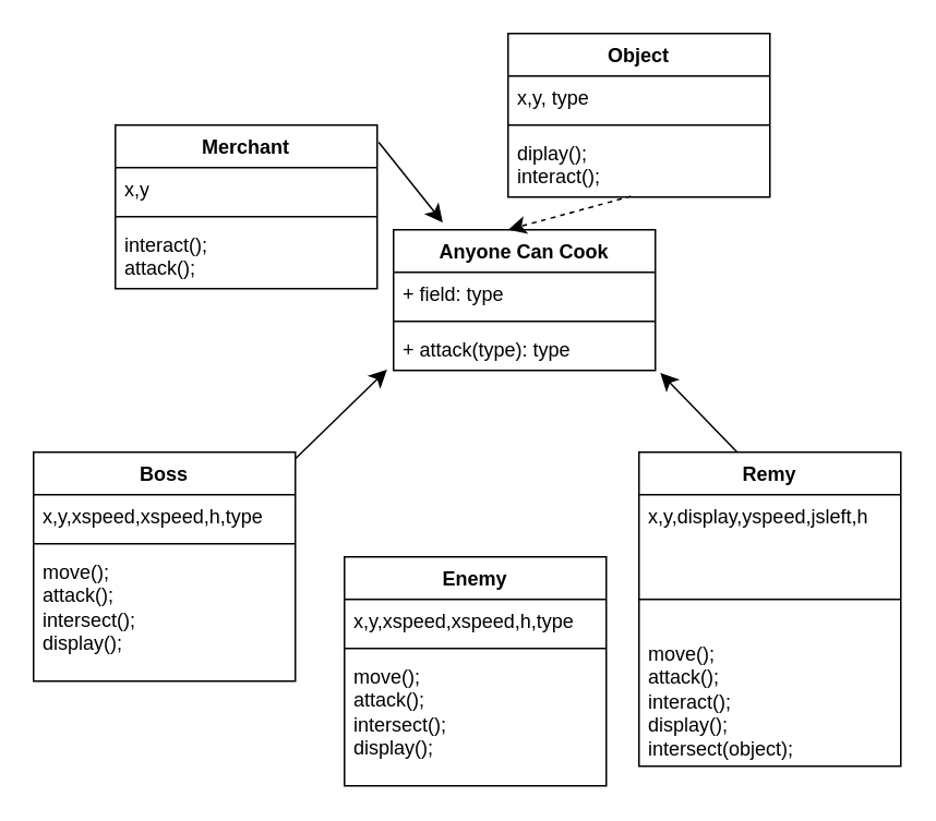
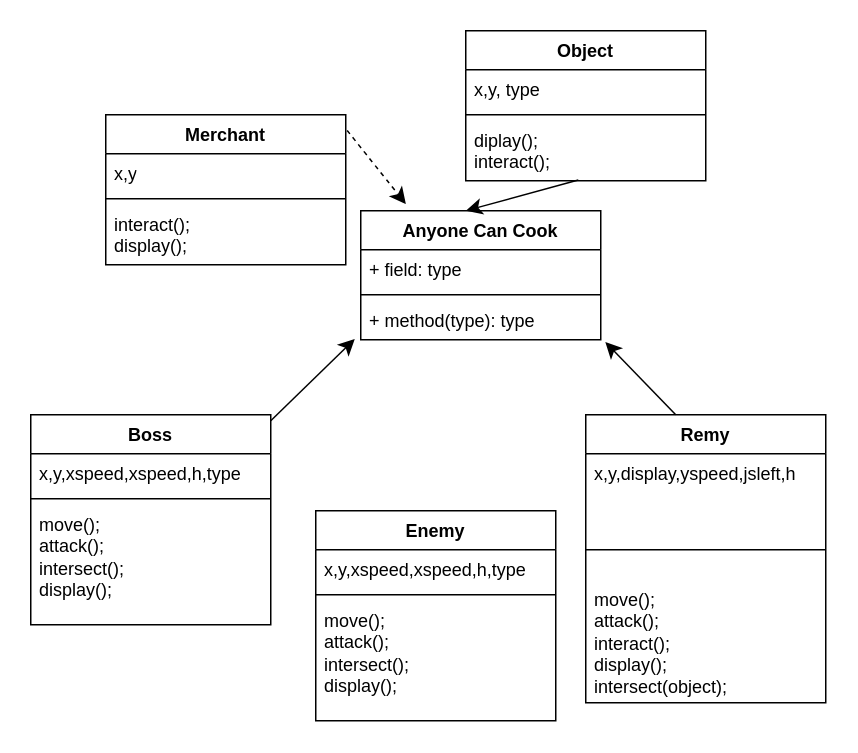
- <mxCell id="28" value="" style="endArrow=classic;html=1;rounded=0;fontSize=12;startSize=8;endSize=8;curved=1;entryX=0.188;entryY=-0.052;entryDx=0;entryDy=0;entryPerimeter=0;exitX=1.006;exitY=0.105;exitDx=0;exitDy=0;exitPerimeter=0;" edge="1" parent="1" source="6" target="2"><mxGeometry width="50" height="50" relative="1" as="geometry"><mxPoint x="240" y="100" as="sourcePoint" /><mxPoint x="240" y="-10" as="targetPoint" /></mxGeometry></mxCell>
+ <mxCell id="28" value="" style="endArrow=classic;html=1;rounded=0;fontSize=12;startSize=8;endSize=8;curved=1;entryX=0.188;entryY=-0.052;entryDx=0;entryDy=0;entryPerimeter=0;exitX=1.006;exitY=0.105;exitDx=0;exitDy=0;exitPerimeter=0;dashed=1;" edge="1" parent="1" source="6" target="2"><mxGeometry width="50" height="50" relative="1" as="geometry"><mxPoint x="240" y="100" as="sourcePoint" /><mxPoint x="240" y="-10" as="targetPoint" /></mxGeometry></mxCell>
- <mxCell id="29" value="" style="endArrow=classic;html=1;rounded=0;fontSize=12;startSize=8;endSize=8;curved=1;entryX=0.438;entryY=0;entryDx=0;entryDy=0;entryPerimeter=0;exitX=0.469;exitY=0.988;exitDx=0;exitDy=0;exitPerimeter=0;dashed=1;" edge="1" parent="1" source="18" target="2"><mxGeometry width="50" height="50" relative="1" as="geometry"><mxPoint x="289.5" y="90" as="sourcePoint" /><mxPoint x="289.5" y="-20" as="targetPoint" /></mxGeometry></mxCell>
+ <mxCell id="29" value="" style="endArrow=classic;html=1;rounded=0;fontSize=12;startSize=8;endSize=8;curved=1;entryX=0.438;entryY=0;entryDx=0;entryDy=0;entryPerimeter=0;exitX=0.469;exitY=0.988;exitDx=0;exitDy=0;exitPerimeter=0;" edge="1" parent="1" source="18" target="2"><mxGeometry width="50" height="50" relative="1" as="geometry"><mxPoint x="289.5" y="90" as="sourcePoint" /><mxPoint x="289.5" y="-20" as="targetPoint" /></mxGeometry></mxCell>
- <mxCell id="9" value="interact();&lt;div&gt;attack();&lt;/div&gt;" style="text;strokeColor=none;fillColor=none;align=left;verticalAlign=top;spacingLeft=4;spacingRight=4;overflow=hidden;rotatable=0;points=[[0,0.5],[1,0.5]];portConstraint=eastwest;whiteSpace=wrap;html=1;" vertex="1" parent="6"><mxGeometry y="60" width="160" height="40" as="geometry" /></mxCell>
+ <mxCell id="9" value="interact();&lt;div&gt;display();&lt;/div&gt;" style="text;strokeColor=none;fillColor=none;align=left;verticalAlign=top;spacingLeft=4;spacingRight=4;overflow=hidden;rotatable=0;points=[[0,0.5],[1,0.5]];portConstraint=eastwest;whiteSpace=wrap;html=1;" vertex="1" parent="6"><mxGeometry y="60" width="160" height="40" as="geometry" /></mxCell>
- <mxCell id="5" value="+ attack(type): type" style="text;strokeColor=none;fillColor=none;align=left;verticalAlign=top;spacingLeft=4;spacingRight=4;overflow=hidden;rotatable=0;points=[[0,0.5],[1,0.5]];portConstraint=eastwest;whiteSpace=wrap;html=1;" vertex="1" parent="2"><mxGeometry y="60" width="160" height="26" as="geometry" /></mxCell>
+ <mxCell id="5" value="+ method(type): type" style="text;strokeColor=none;fillColor=none;align=left;verticalAlign=top;spacingLeft=4;spacingRight=4;overflow=hidden;rotatable=0;points=[[0,0.5],[1,0.5]];portConstraint=eastwest;whiteSpace=wrap;html=1;" vertex="1" parent="2"><mxGeometry y="60" width="160" height="26" as="geometry" /></mxCell>
